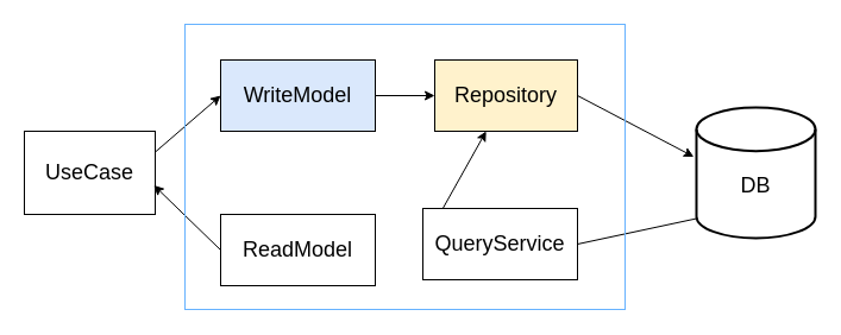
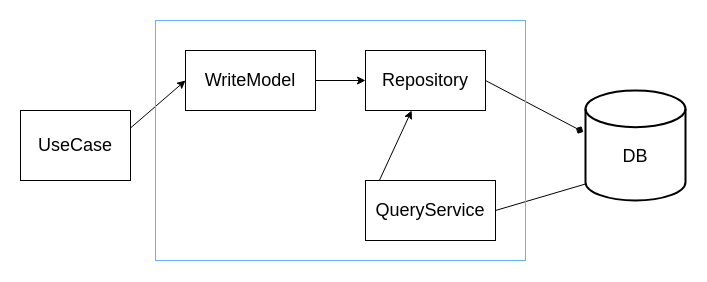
- <mxCell id="7" value="WriteModel" style="rounded=0;whiteSpace=wrap;html=1;fontSize=18;fillColor=#dae8fc;" vertex="1" parent="1"><mxGeometry x="185" y="50" width="130" height="60" as="geometry" /></mxCell>
+ <mxCell id="7" value="WriteModel" style="rounded=0;whiteSpace=wrap;html=1;fontSize=18;" vertex="1" parent="1"><mxGeometry x="185" y="50" width="130" height="60" as="geometry" /></mxCell>
- <mxCell id="11" value="Repository" style="rounded=0;whiteSpace=wrap;html=1;fontSize=18;fillColor=#fff2cc;" vertex="1" parent="1"><mxGeometry x="365" y="50" width="120" height="60" as="geometry" /></mxCell>
+ <mxCell id="11" value="Repository" style="rounded=0;whiteSpace=wrap;html=1;fontSize=18;" vertex="1" parent="1"><mxGeometry x="365" y="50" width="120" height="60" as="geometry" /></mxCell>
- <mxCell id="10" style="edgeStyle=none;html=1;exitX=1;exitY=0.5;exitDx=0;exitDy=0;entryX=-0.022;entryY=0.377;entryDx=0;entryDy=0;entryPerimeter=0;fontSize=18;" edge="1" parent="1" source="11" target="5"><mxGeometry relative="1" as="geometry" /></mxCell>
+ <mxCell id="10" style="edgeStyle=none;html=1;exitX=1;exitY=0.5;exitDx=0;exitDy=0;entryX=-0.022;entryY=0.377;entryDx=0;entryDy=0;entryPerimeter=0;fontSize=18;endArrow=diamond;" edge="1" parent="1" source="11" target="5"><mxGeometry relative="1" as="geometry" /></mxCell>
- <mxCell id="8" style="edgeStyle=none;html=1;exitX=0;exitY=0.5;exitDx=0;exitDy=0;entryX=0.989;entryY=0.649;entryDx=0;entryDy=0;entryPerimeter=0;fontSize=18;" edge="1" parent="1" source="9" target="3"><mxGeometry relative="1" as="geometry" /></mxCell>
- <mxCell id="13" value="QueryService" style="rounded=0;whiteSpace=wrap;html=1;fontSize=18;" vertex="1" parent="1"><mxGeometry x="355" y="175" width="130" height="60" as="geometry" /></mxCell>
+ <mxCell id="13" value="QueryService" style="rounded=0;whiteSpace=wrap;html=1;fontSize=18;" vertex="1" parent="1"><mxGeometry x="365" y="180" width="130" height="60" as="geometry" /></mxCell>
- <mxCell id="9" value="ReadModel" style="rounded=0;whiteSpace=wrap;html=1;fontSize=18;" vertex="1" parent="1"><mxGeometry x="185" y="180" width="130" height="60" as="geometry" /></mxCell>
